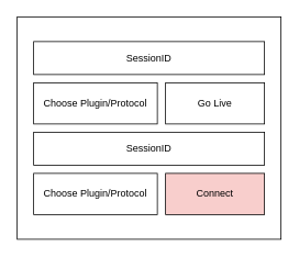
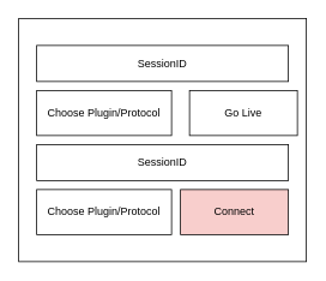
- <mxCell id="3" value="Go Live" style="rounded=0;whiteSpace=wrap;html=1;" vertex="1" parent="1"><mxGeometry x="200" y="100" width="120" height="50" as="geometry" /></mxCell>
+ <mxCell id="3" value="Go Live" style="rounded=0;whiteSpace=wrap;html=1;" vertex="1" parent="1"><mxGeometry x="210" y="100" width="120" height="50" as="geometry" /></mxCell>
